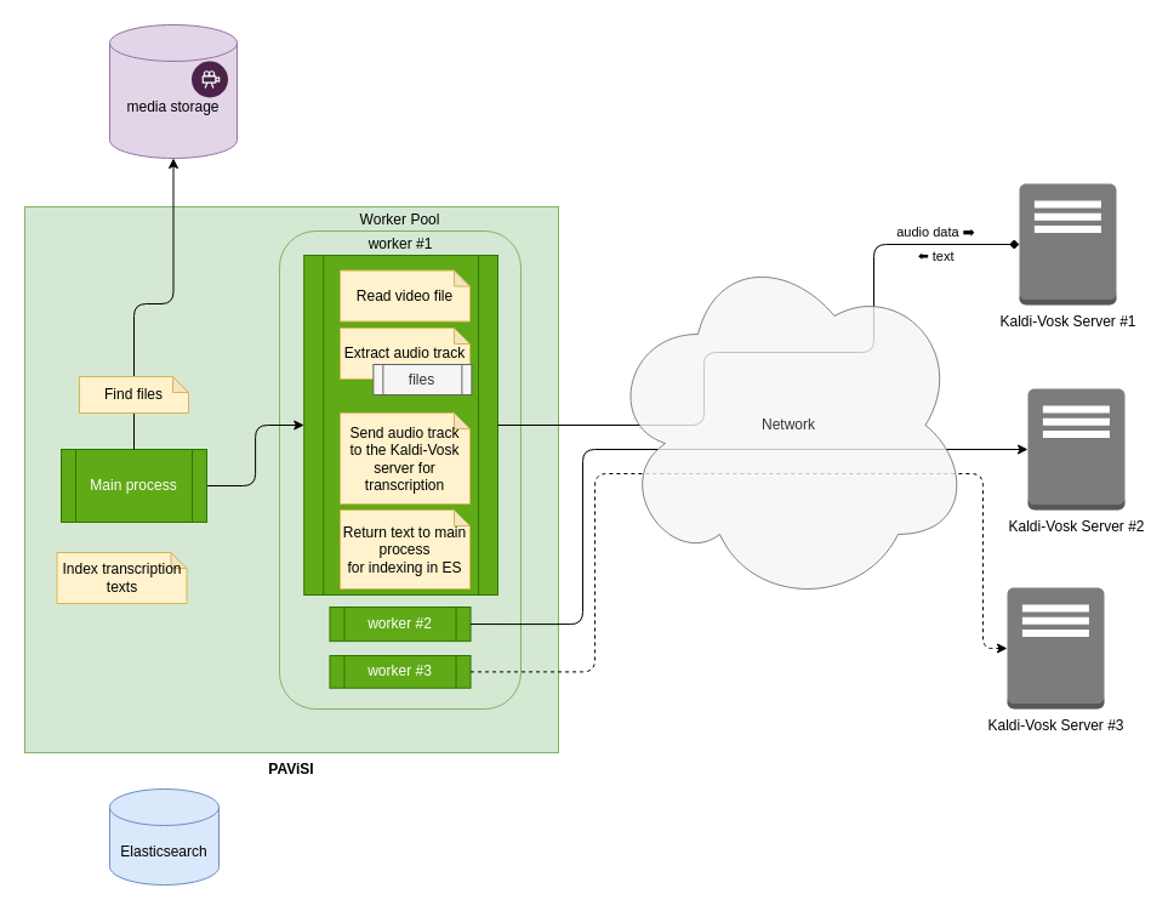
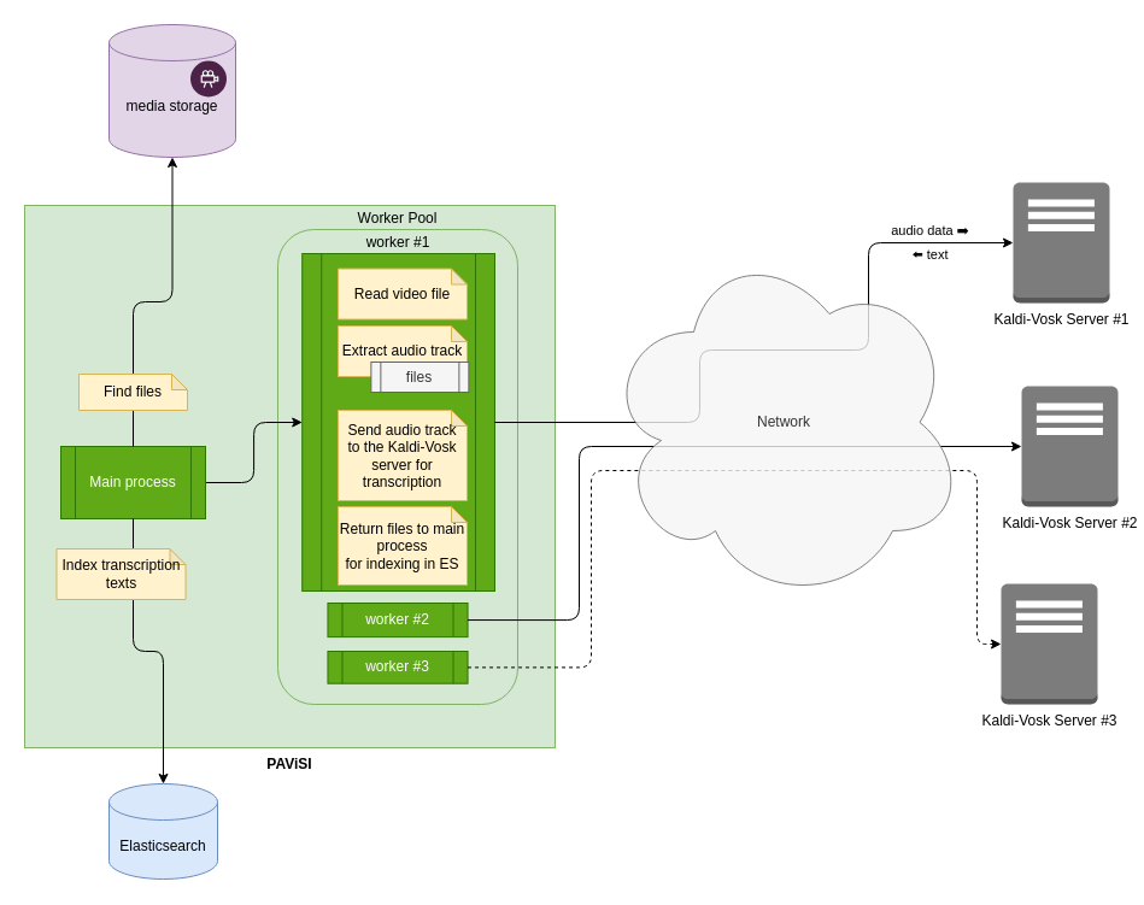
- <mxCell id="23" style="edgeStyle=orthogonalEdgeStyle;rounded=1;orthogonalLoop=1;jettySize=auto;html=1;exitX=1;exitY=0.5;exitDx=0;exitDy=0;entryX=0;entryY=0.5;entryDx=0;entryDy=0;entryPerimeter=0;curved=0;endArrow=diamond;" edge="1" parent="1" source="11" target="3"><mxGeometry relative="1" as="geometry"><Array as="points"><mxPoint x="580" y="350" /><mxPoint x="580" y="290" /><mxPoint x="720" y="290" /><mxPoint x="720" y="201" /></Array></mxGeometry></mxCell>
+ <mxCell id="23" style="edgeStyle=orthogonalEdgeStyle;rounded=1;orthogonalLoop=1;jettySize=auto;html=1;exitX=1;exitY=0.5;exitDx=0;exitDy=0;entryX=0;entryY=0.5;entryDx=0;entryDy=0;entryPerimeter=0;curved=0;" edge="1" parent="1" source="11" target="3"><mxGeometry relative="1" as="geometry"><Array as="points"><mxPoint x="580" y="350" /><mxPoint x="580" y="290" /><mxPoint x="720" y="290" /><mxPoint x="720" y="201" /></Array></mxGeometry></mxCell>
- <mxCell id="20" value="Return text to main process for&amp;nbsp;indexing in ES" style="shape=note;whiteSpace=wrap;html=1;backgroundOutline=1;darkOpacity=0.05;fillColor=#fff2cc;strokeColor=#d6b656;size=13;" vertex="1" parent="1"><mxGeometry x="280" y="420" width="107" height="65" as="geometry" /></mxCell>
+ <mxCell id="20" value="Return files to main process for&amp;nbsp;indexing in ES" style="shape=note;whiteSpace=wrap;html=1;backgroundOutline=1;darkOpacity=0.05;fillColor=#fff2cc;strokeColor=#d6b656;size=13;" vertex="1" parent="1"><mxGeometry x="280" y="420" width="107" height="65" as="geometry" /></mxCell>
+ <mxCell id="21" style="edgeStyle=orthogonalEdgeStyle;rounded=1;orthogonalLoop=1;jettySize=auto;html=1;entryX=0.5;entryY=0;entryDx=0;entryDy=0;entryPerimeter=0;curved=0;" edge="1" parent="1" source="19" target="6"><mxGeometry relative="1" as="geometry" /></mxCell>
